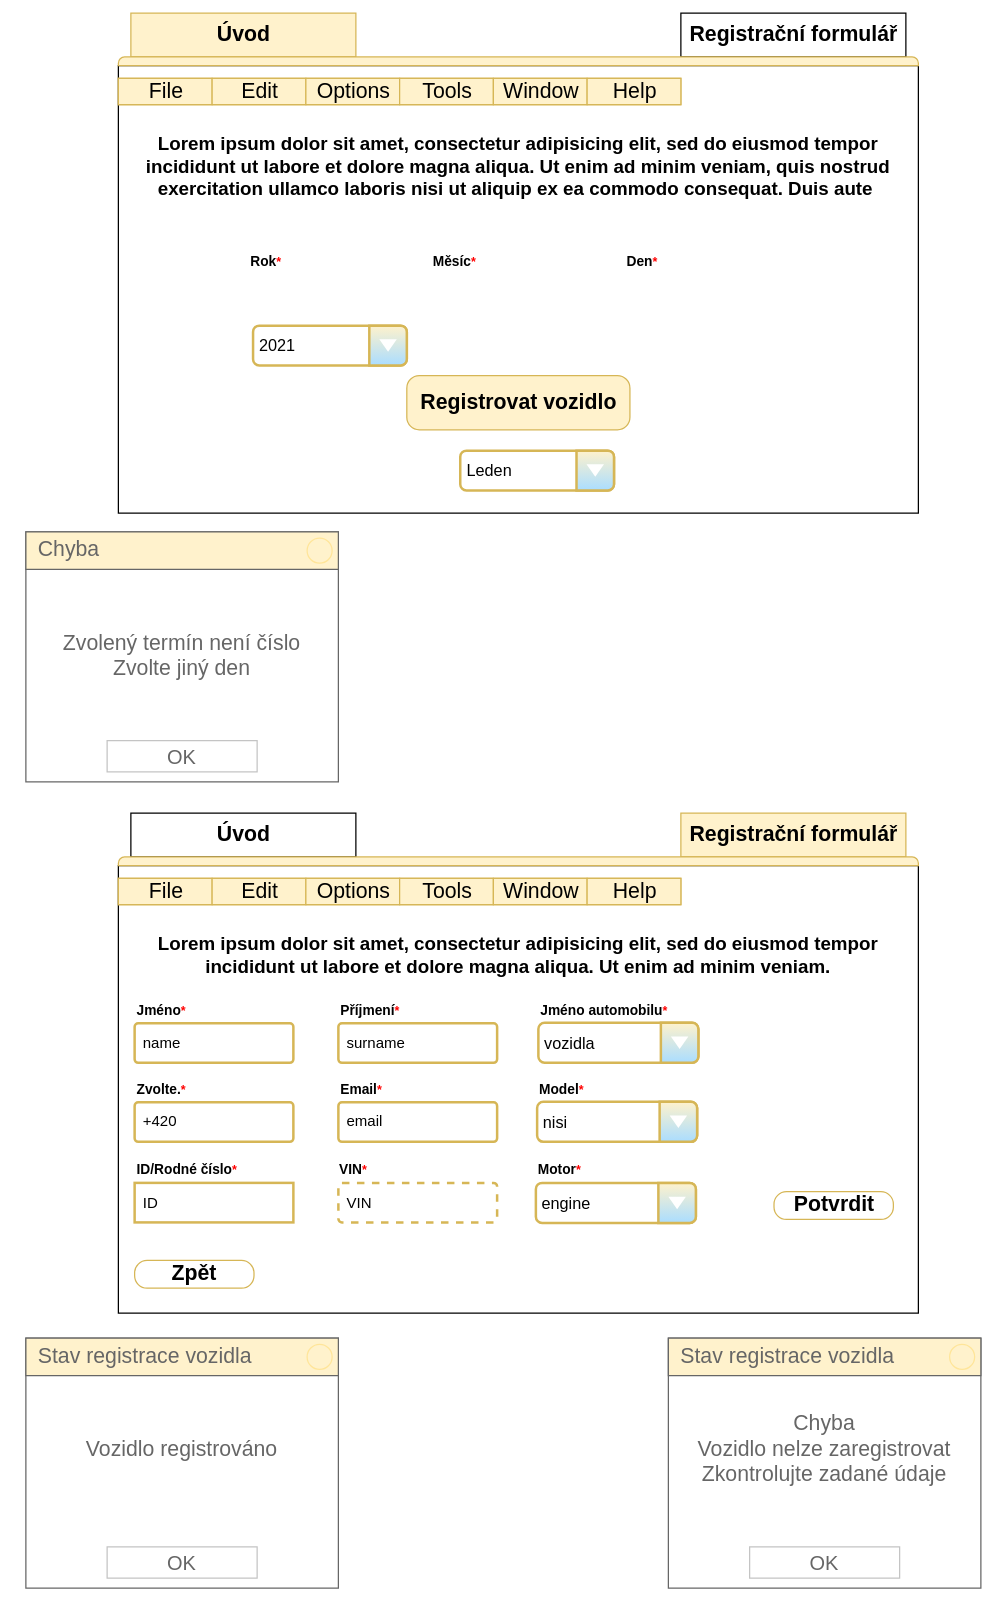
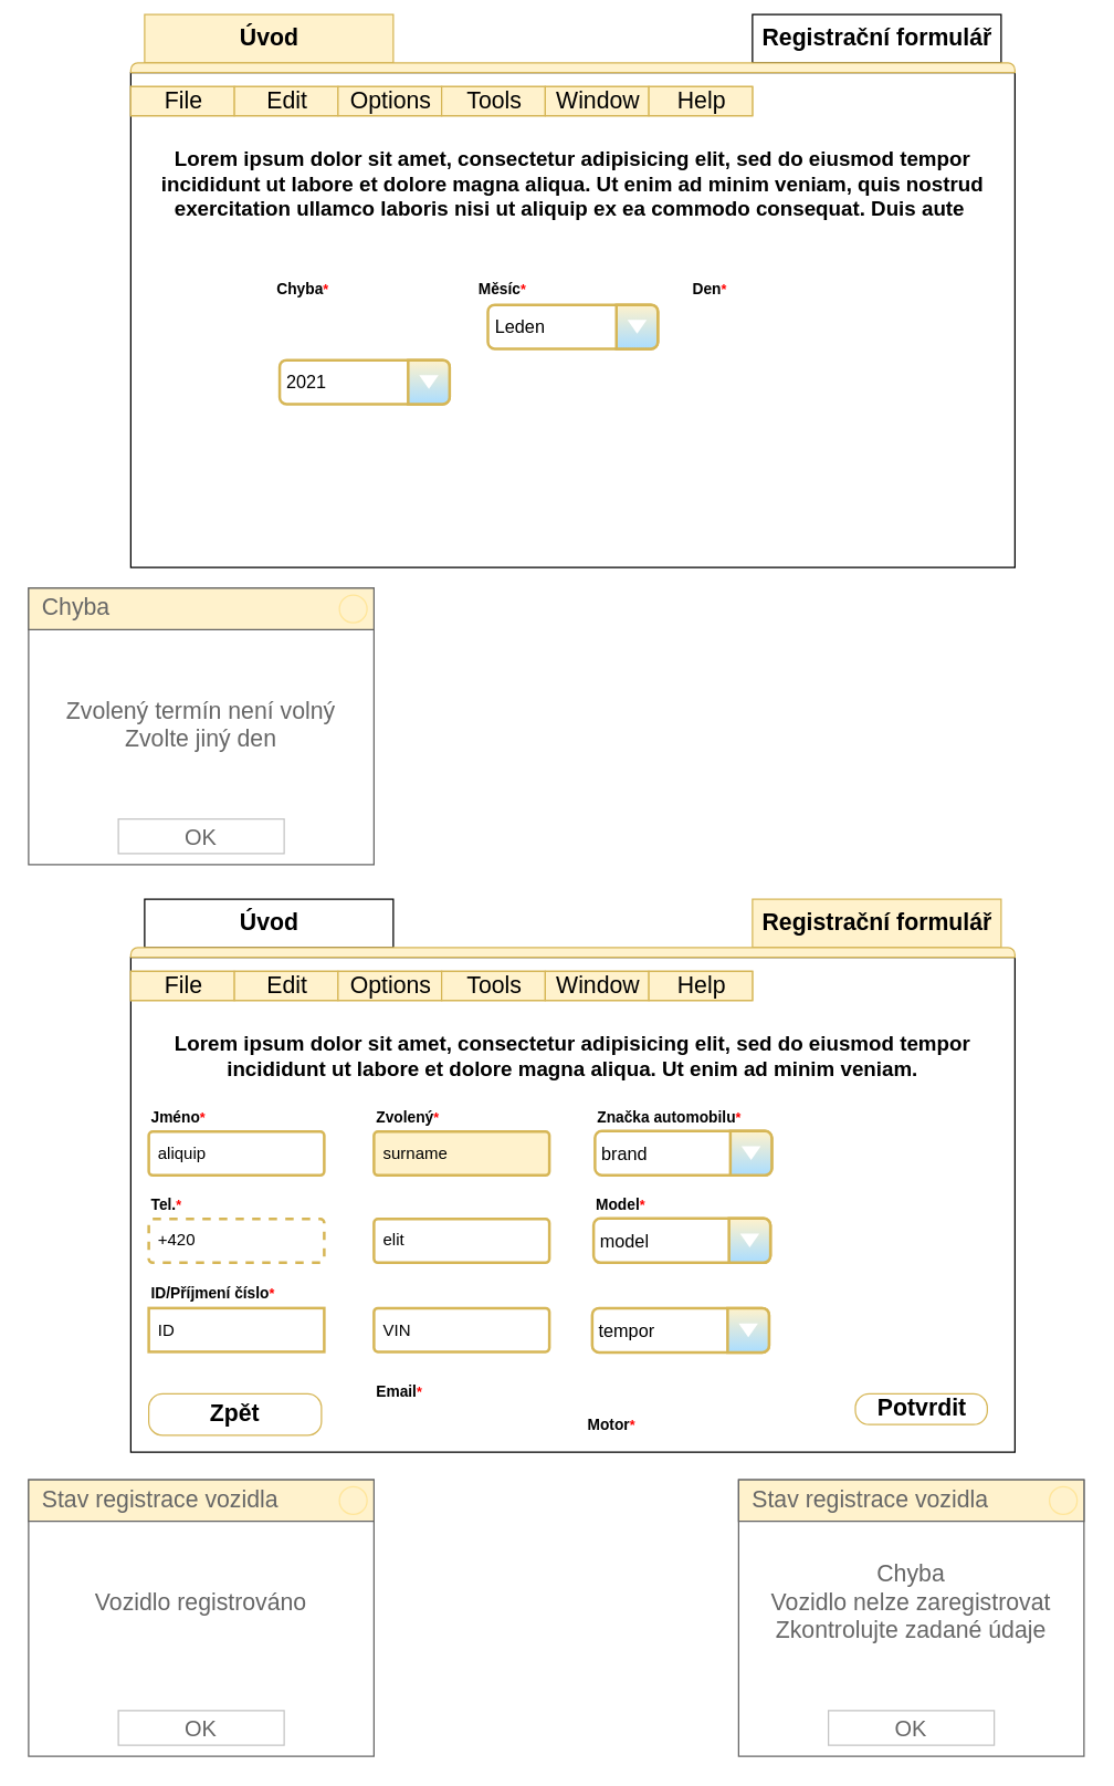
- <mxCell id="19" value="Rok&lt;font color=&quot;#ff0000&quot; size=&quot;1&quot;&gt;*&lt;/font&gt;" style="html=1;fontSize=11;fontStyle=0;align=left;fontStyle=1;fontSize=11;labelBackgroundColor=none;fillColor=none;strokeColor=none;" vertex="1" parent="2"><mxGeometry x="103.75" y="178.917" width="127" height="21.081" as="geometry" /></mxCell>
+ <mxCell id="19" value="Chyba&lt;font color=&quot;#ff0000&quot; size=&quot;1&quot;&gt;*&lt;/font&gt;" style="html=1;fontSize=11;fontStyle=0;align=left;fontStyle=1;fontSize=11;labelBackgroundColor=none;fillColor=none;strokeColor=none;" vertex="1" parent="2"><mxGeometry x="103.75" y="178.917" width="127" height="21.081" as="geometry" /></mxCell>
- <mxCell id="6" value="Registrovat vozidlo" style="strokeWidth=1;shadow=0;dashed=0;align=center;html=1;shape=mxgraph.mockup.buttons.button;mainText=;buttonStyle=round;fontSize=17;fontStyle=1;whiteSpace=wrap;fillColor=#fff2cc;strokeColor=#d6b656;" parent="2" vertex="1"><mxGeometry x="230.75" y="280.004" width="178.5" height="43.332" as="geometry" /></mxCell>
- <mxCell id="17" value="&lt;font style=&quot;font-size: 13px&quot;&gt;Leden&lt;/font&gt;" style="strokeWidth=2;shadow=0;align=center;html=1;shape=mxgraph.mockup.forms.comboBox;align=left;fillColor2=#aaddff;mainText=;fontSize=17;spacingLeft=3;strokeColor=#D6B656;fillColor=#FFF2CC;" vertex="1" parent="2"><mxGeometry x="273.5" y="340" width="123" height="31.89" as="geometry" /></mxCell>
+ <mxCell id="17" value="&lt;font style=&quot;font-size: 13px&quot;&gt;Leden&lt;/font&gt;" style="strokeWidth=2;shadow=0;align=center;html=1;shape=mxgraph.mockup.forms.comboBox;align=left;fillColor2=#aaddff;mainText=;fontSize=17;spacingLeft=3;strokeColor=#D6B656;fillColor=#FFF2CC;" vertex="1" parent="2"><mxGeometry x="258.5" y="200" width="123" height="31.89" as="geometry" /></mxCell>
- <mxCell id="60" value="&lt;br&gt;&lt;br&gt;Zvolený termín není číslo&lt;br&gt;Zvolte jiný den" style="strokeWidth=1;shadow=0;dashed=0;align=center;html=1;shape=mxgraph.mockup.containers.rrect;rSize=0;strokeColor=#666666;fontColor=#666666;fontSize=17;verticalAlign=top;whiteSpace=wrap;fillColor=#ffffff;spacingTop=32;" vertex="1" parent="1"><mxGeometry x="20" y="425" width="250" height="200" as="geometry" /></mxCell>
+ <mxCell id="60" value="&lt;br&gt;&lt;br&gt;Zvolený termín není volný&lt;br&gt;Zvolte jiný den" style="strokeWidth=1;shadow=0;dashed=0;align=center;html=1;shape=mxgraph.mockup.containers.rrect;rSize=0;strokeColor=#666666;fontColor=#666666;fontSize=17;verticalAlign=top;whiteSpace=wrap;fillColor=#ffffff;spacingTop=32;" vertex="1" parent="1"><mxGeometry x="20" y="425" width="250" height="200" as="geometry" /></mxCell>
- <mxCell id="35" value="Příjmení&lt;font color=&quot;#ff0000&quot; size=&quot;1&quot;&gt;*&lt;/font&gt;" style="html=1;fontSize=11;fontStyle=0;align=left;fontStyle=1;fontSize=11;labelBackgroundColor=none;fillColor=none;strokeColor=none;" parent="20" vertex="1"><mxGeometry x="176" y="137.027" width="127" height="21.081" as="geometry" /></mxCell>
+ <mxCell id="35" value="Zvolený&lt;font color=&quot;#ff0000&quot; size=&quot;1&quot;&gt;*&lt;/font&gt;" style="html=1;fontSize=11;fontStyle=0;align=left;fontStyle=1;fontSize=11;labelBackgroundColor=none;fillColor=none;strokeColor=none;" parent="20" vertex="1"><mxGeometry x="176" y="137.027" width="127" height="21.081" as="geometry" /></mxCell>
- <mxCell id="46" value="Jméno automobilu&lt;font color=&quot;#ff0000&quot; size=&quot;1&quot;&gt;*&lt;/font&gt;" style="html=1;fontSize=11;fontStyle=0;align=left;fontStyle=1;fontSize=11;labelBackgroundColor=none;fillColor=none;strokeColor=none;" vertex="1" parent="20"><mxGeometry x="336" y="137.027" width="127" height="21.081" as="geometry" /></mxCell>
+ <mxCell id="46" value="Značka automobilu&lt;font color=&quot;#ff0000&quot; size=&quot;1&quot;&gt;*&lt;/font&gt;" style="html=1;fontSize=11;fontStyle=0;align=left;fontStyle=1;fontSize=11;labelBackgroundColor=none;fillColor=none;strokeColor=none;" vertex="1" parent="20"><mxGeometry x="336" y="137.027" width="127" height="21.081" as="geometry" /></mxCell>
- <mxCell id="33" value="name" style="rounded=1;arcSize=9;align=left;spacingLeft=5;strokeColor=#d6b656;html=1;strokeWidth=2;fontSize=12;labelBackgroundColor=none;fillColor=#FFFFFF;" parent="20" vertex="1"><mxGeometry x="13" y="158.108" width="127" height="31.622" as="geometry" /></mxCell>
+ <mxCell id="33" value="aliquip" style="rounded=1;arcSize=9;align=left;spacingLeft=5;strokeColor=#d6b656;html=1;strokeWidth=2;fontSize=12;labelBackgroundColor=none;fillColor=#FFFFFF;" parent="20" vertex="1"><mxGeometry x="13" y="158.108" width="127" height="31.622" as="geometry" /></mxCell>
- <mxCell id="34" value="surname" style="rounded=1;arcSize=9;align=left;spacingLeft=5;strokeColor=#d6b656;html=1;strokeWidth=2;fontSize=12;labelBackgroundColor=none;fillColor=#FFFFFF;" parent="20" vertex="1"><mxGeometry x="176" y="158.108" width="127" height="31.622" as="geometry" /></mxCell>
+ <mxCell id="34" value="surname" style="rounded=1;arcSize=9;align=left;spacingLeft=5;strokeColor=#d6b656;html=1;strokeWidth=2;fontSize=12;labelBackgroundColor=none;fillColor=#fff2cc;" parent="20" vertex="1"><mxGeometry x="176" y="158.108" width="127" height="31.622" as="geometry" /></mxCell>
- <mxCell id="45" value="&lt;font style=&quot;font-size: 13px&quot;&gt;vozidla&lt;/font&gt;" style="strokeWidth=2;shadow=0;align=center;html=1;shape=mxgraph.mockup.forms.comboBox;align=left;fillColor2=#aaddff;mainText=;fontSize=17;spacingLeft=3;strokeColor=#D6B656;fillColor=#FFF2CC;" vertex="1" parent="20"><mxGeometry x="336" y="157.73" width="128" height="32" as="geometry" /></mxCell>
+ <mxCell id="45" value="&lt;font style=&quot;font-size: 13px&quot;&gt;brand&lt;/font&gt;" style="strokeWidth=2;shadow=0;align=center;html=1;shape=mxgraph.mockup.forms.comboBox;align=left;fillColor2=#aaddff;mainText=;fontSize=17;spacingLeft=3;strokeColor=#D6B656;fillColor=#FFF2CC;" vertex="1" parent="20"><mxGeometry x="336" y="157.73" width="128" height="32" as="geometry" /></mxCell>
- <mxCell id="37" value="Zvolte.&lt;font color=&quot;#ff0000&quot; size=&quot;1&quot;&gt;*&lt;/font&gt;" style="html=1;fontSize=11;fontStyle=0;align=left;fontStyle=1;fontSize=11;labelBackgroundColor=none;fillColor=none;strokeColor=none;" parent="20" vertex="1"><mxGeometry x="13" y="200.27" width="127" height="21.081" as="geometry" /></mxCell>
+ <mxCell id="37" value="Tel.&lt;font color=&quot;#ff0000&quot; size=&quot;1&quot;&gt;*&lt;/font&gt;" style="html=1;fontSize=11;fontStyle=0;align=left;fontStyle=1;fontSize=11;labelBackgroundColor=none;fillColor=none;strokeColor=none;" parent="20" vertex="1"><mxGeometry x="13" y="200.27" width="127" height="21.081" as="geometry" /></mxCell>
- <mxCell id="39" value="Email&lt;font color=&quot;#ff0000&quot; size=&quot;1&quot;&gt;*&lt;/font&gt;" style="html=1;fontSize=11;fontStyle=0;align=left;fontStyle=1;fontSize=11;labelBackgroundColor=none;fillColor=none;strokeColor=none;" parent="20" vertex="1"><mxGeometry x="176" y="200.27" width="127" height="21.081" as="geometry" /></mxCell>
+ <mxCell id="39" value="Email&lt;font color=&quot;#ff0000&quot; size=&quot;1&quot;&gt;*&lt;/font&gt;" style="html=1;fontSize=11;fontStyle=0;align=left;fontStyle=1;fontSize=11;labelBackgroundColor=none;fillColor=none;strokeColor=none;" parent="20" vertex="1"><mxGeometry x="176" y="335.27" width="127" height="21.081" as="geometry" /></mxCell>
- <mxCell id="36" value="+420" style="rounded=1;arcSize=9;align=left;spacingLeft=5;strokeColor=#d6b656;html=1;strokeWidth=2;fontSize=12;labelBackgroundColor=none;fillColor=#FFFFFF;" parent="20" vertex="1"><mxGeometry x="13" y="221.351" width="127" height="31.622" as="geometry" /></mxCell>
+ <mxCell id="36" value="+420" style="rounded=1;arcSize=9;align=left;spacingLeft=5;strokeColor=#d6b656;html=1;strokeWidth=2;fontSize=12;labelBackgroundColor=none;fillColor=#FFFFFF;dashed=1;" parent="20" vertex="1"><mxGeometry x="13" y="221.351" width="127" height="31.622" as="geometry" /></mxCell>
- <mxCell id="38" value="email" style="rounded=1;arcSize=9;align=left;spacingLeft=5;strokeColor=#d6b656;html=1;strokeWidth=2;fontSize=12;labelBackgroundColor=none;fillColor=#FFFFFF;" parent="20" vertex="1"><mxGeometry x="176" y="221.351" width="127" height="31.622" as="geometry" /></mxCell>
+ <mxCell id="38" value="elit" style="rounded=1;arcSize=9;align=left;spacingLeft=5;strokeColor=#d6b656;html=1;strokeWidth=2;fontSize=12;labelBackgroundColor=none;fillColor=#FFFFFF;" parent="20" vertex="1"><mxGeometry x="176" y="221.351" width="127" height="31.622" as="geometry" /></mxCell>
- <mxCell id="48" value="&lt;font style=&quot;font-size: 13px&quot;&gt;nisi&lt;/font&gt;" style="strokeWidth=2;shadow=0;align=center;html=1;shape=mxgraph.mockup.forms.comboBox;align=left;fillColor2=#aaddff;mainText=;fontSize=17;spacingLeft=3;strokeColor=#D6B656;fillColor=#FFF2CC;" vertex="1" parent="20"><mxGeometry x="335" y="220.97" width="128" height="32" as="geometry" /></mxCell>
+ <mxCell id="48" value="&lt;font style=&quot;font-size: 13px&quot;&gt;model&lt;/font&gt;" style="strokeWidth=2;shadow=0;align=center;html=1;shape=mxgraph.mockup.forms.comboBox;align=left;fillColor2=#aaddff;mainText=;fontSize=17;spacingLeft=3;strokeColor=#D6B656;fillColor=#FFF2CC;" vertex="1" parent="20"><mxGeometry x="335" y="220.97" width="128" height="32" as="geometry" /></mxCell>
- <mxCell id="44" value="ID/Rodné číslo&lt;font color=&quot;#ff0000&quot; size=&quot;1&quot;&gt;*&lt;/font&gt;" style="html=1;fontSize=11;fontStyle=0;align=left;fontStyle=1;fontSize=11;labelBackgroundColor=none;fillColor=none;strokeColor=none;" vertex="1" parent="20"><mxGeometry x="13" y="264.727" width="127" height="21.081" as="geometry" /></mxCell>
+ <mxCell id="44" value="ID/Příjmení číslo&lt;font color=&quot;#ff0000&quot; size=&quot;1&quot;&gt;*&lt;/font&gt;" style="html=1;fontSize=11;fontStyle=0;align=left;fontStyle=1;fontSize=11;labelBackgroundColor=none;fillColor=none;strokeColor=none;" vertex="1" parent="20"><mxGeometry x="13" y="264.727" width="127" height="21.081" as="geometry" /></mxCell>
- <mxCell id="47" value="VIN&lt;span style=&quot;color: rgb(255 , 0 , 0) ; font-size: x-small&quot;&gt;*&lt;/span&gt;" style="html=1;fontSize=11;fontStyle=0;align=left;fontStyle=1;fontSize=11;labelBackgroundColor=none;fillColor=none;strokeColor=none;" vertex="1" parent="20"><mxGeometry x="174.5" y="264.727" width="127" height="21.081" as="geometry" /></mxCell>
- <mxCell id="51" value="Motor&lt;span style=&quot;color: rgb(255 , 0 , 0) ; font-size: x-small&quot;&gt;*&lt;/span&gt;" style="html=1;fontSize=11;fontStyle=0;align=left;fontStyle=1;fontSize=11;labelBackgroundColor=none;fillColor=none;strokeColor=none;" vertex="1" parent="20"><mxGeometry x="334" y="264.727" width="127" height="21.081" as="geometry" /></mxCell>
+ <mxCell id="51" value="Motor&lt;span style=&quot;color: rgb(255 , 0 , 0) ; font-size: x-small&quot;&gt;*&lt;/span&gt;" style="html=1;fontSize=11;fontStyle=0;align=left;fontStyle=1;fontSize=11;labelBackgroundColor=none;fillColor=none;strokeColor=none;" vertex="1" parent="20"><mxGeometry x="329" y="359.727" width="127" height="21.081" as="geometry" /></mxCell>
- <mxCell id="43" value="VIN" style="rounded=1;arcSize=9;align=left;spacingLeft=5;html=1;strokeWidth=2;fontSize=12;labelBackgroundColor=none;strokeColor=#D6B656;fillColor=#FFFFFF;dashed=1;" vertex="1" parent="20"><mxGeometry x="176" y="285.808" width="127" height="31.622" as="geometry" /></mxCell>
+ <mxCell id="43" value="VIN" style="rounded=1;arcSize=9;align=left;spacingLeft=5;html=1;strokeWidth=2;fontSize=12;labelBackgroundColor=none;strokeColor=#D6B656;fillColor=#FFFFFF;" vertex="1" parent="20"><mxGeometry x="176" y="285.808" width="127" height="31.622" as="geometry" /></mxCell>
- <mxCell id="50" value="&lt;font style=&quot;font-size: 13px&quot;&gt;engine&lt;/font&gt;" style="strokeWidth=2;shadow=0;align=center;html=1;shape=mxgraph.mockup.forms.comboBox;align=left;fillColor2=#aaddff;mainText=;fontSize=17;spacingLeft=3;strokeColor=#D6B656;fillColor=#FFF2CC;" vertex="1" parent="20"><mxGeometry x="334" y="285.81" width="128" height="32" as="geometry" /></mxCell>
+ <mxCell id="50" value="&lt;font style=&quot;font-size: 13px&quot;&gt;tempor&lt;/font&gt;" style="strokeWidth=2;shadow=0;align=center;html=1;shape=mxgraph.mockup.forms.comboBox;align=left;fillColor2=#aaddff;mainText=;fontSize=17;spacingLeft=3;strokeColor=#D6B656;fillColor=#FFF2CC;" vertex="1" parent="20"><mxGeometry x="334" y="285.81" width="128" height="32" as="geometry" /></mxCell>
- <mxCell id="41" value="Potvrdit" style="strokeWidth=1;shadow=0;dashed=0;align=center;html=1;shape=mxgraph.mockup.buttons.button;mainText=;buttonStyle=round;fontSize=17;fontStyle=1;whiteSpace=wrap;strokeColor=#d6b656;" parent="20" vertex="1"><mxGeometry x="524.5" y="292.838" width="95.5" height="22.251" as="geometry" /></mxCell>
+ <mxCell id="41" value="Potvrdit" style="strokeWidth=1;shadow=0;dashed=0;align=center;html=1;shape=mxgraph.mockup.buttons.button;mainText=;buttonStyle=round;fontSize=17;fontStyle=1;whiteSpace=wrap;strokeColor=#d6b656;" parent="20" vertex="1"><mxGeometry x="524.5" y="347.838" width="95.5" height="22.251" as="geometry" /></mxCell>
- <mxCell id="40" value="Zpět" style="strokeWidth=1;shadow=0;dashed=0;align=center;html=1;shape=mxgraph.mockup.buttons.button;mainText=;buttonStyle=round;fontSize=17;fontStyle=1;whiteSpace=wrap;strokeColor=#d6b656;fillColor=#FFFFFF;" parent="20" vertex="1"><mxGeometry x="13" y="347.838" width="95.5" height="22.251" as="geometry" /></mxCell>
+ <mxCell id="40" value="Zpět" style="strokeWidth=1;shadow=0;dashed=0;align=center;html=1;shape=mxgraph.mockup.buttons.button;mainText=;buttonStyle=round;fontSize=17;fontStyle=1;whiteSpace=wrap;strokeColor=#d6b656;fillColor=#FFFFFF;" parent="20" vertex="1"><mxGeometry x="13" y="347.838" width="125" height="30" as="geometry" /></mxCell>
